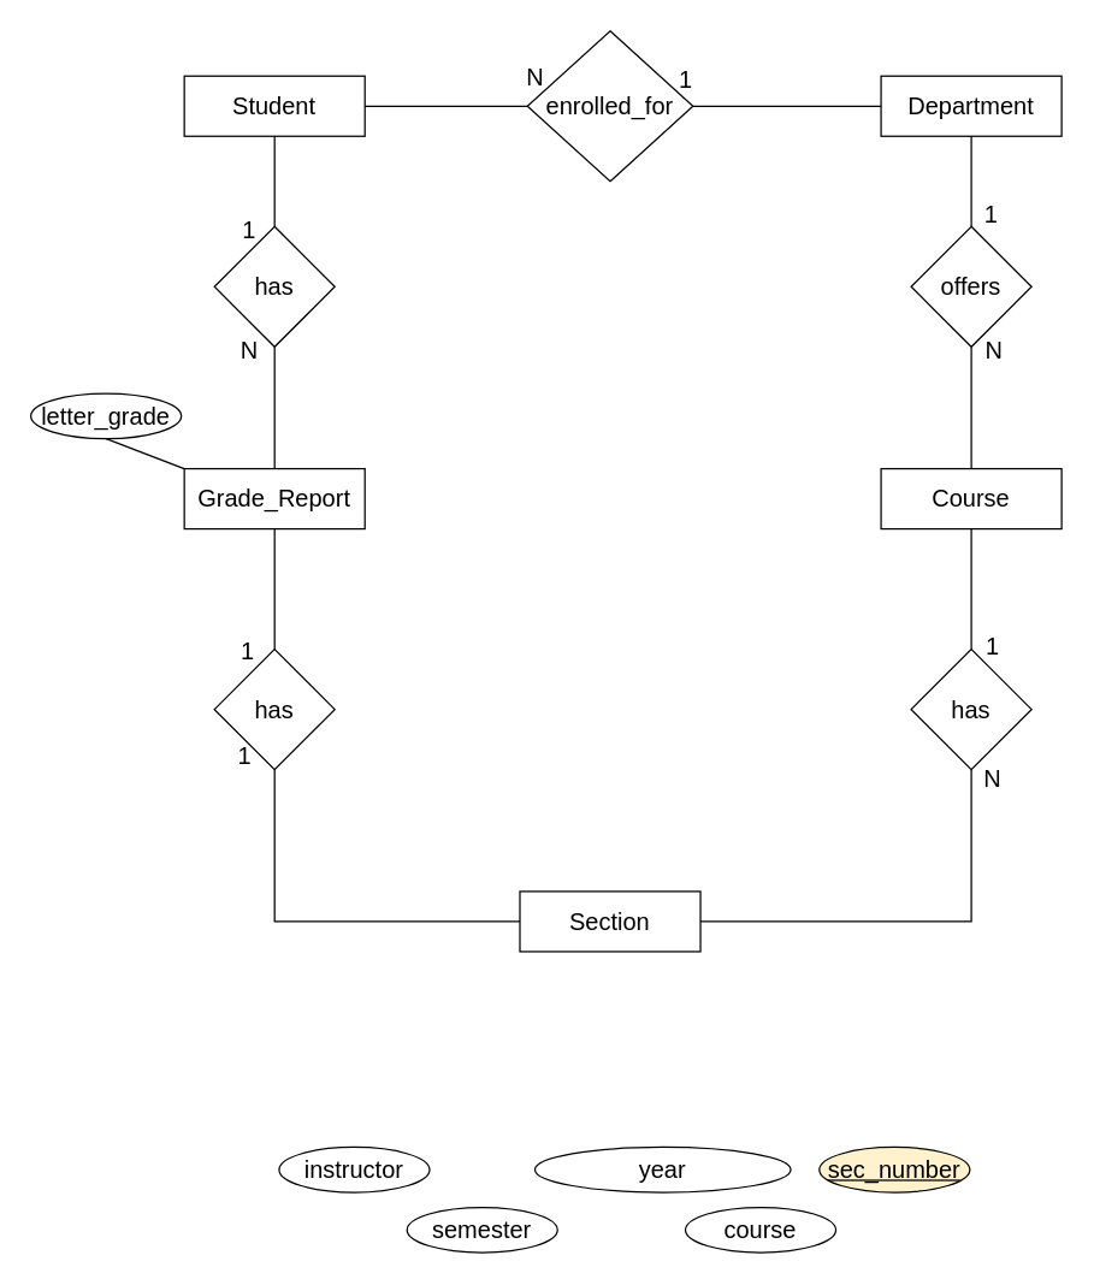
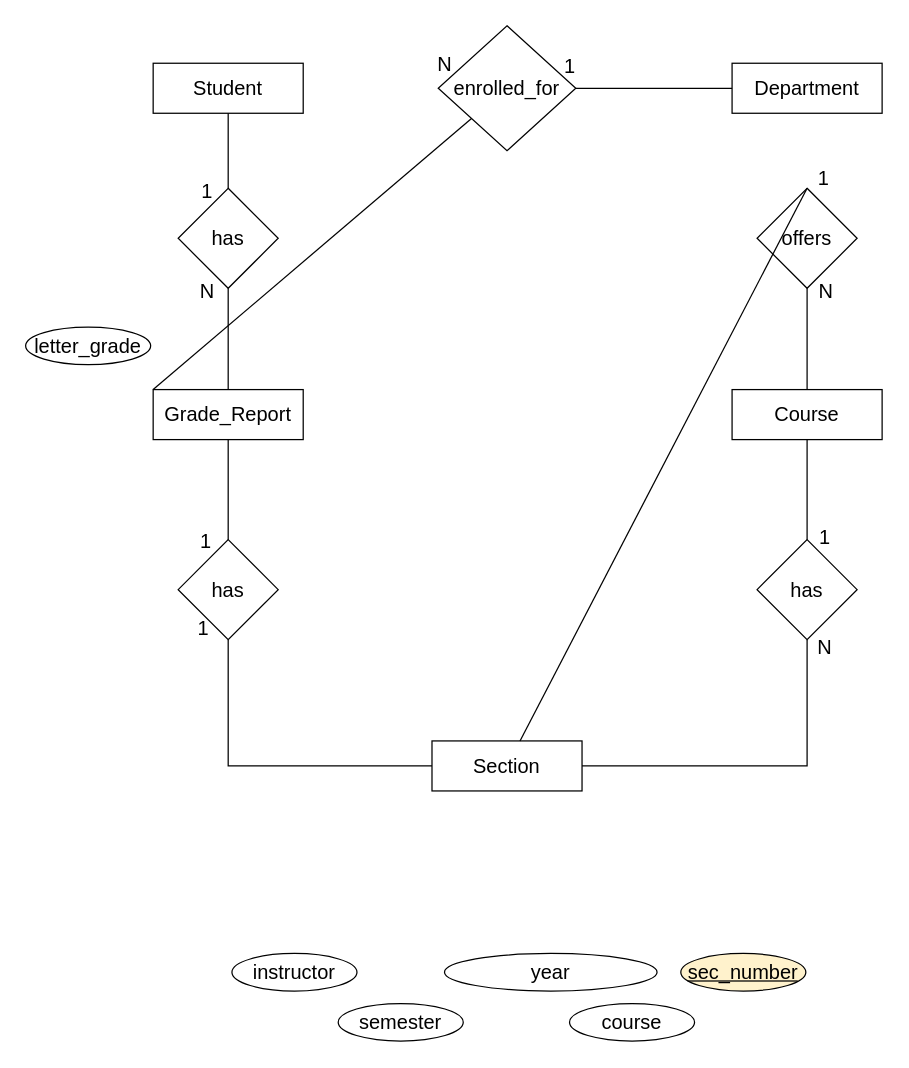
- <mxCell id="12" value="" style="endArrow=none;html=1;rounded=0;fontSize=16;exitX=1;exitY=0.5;exitDx=0;exitDy=0;entryX=0;entryY=0.5;entryDx=0;entryDy=0;" edge="1" parent="1" source="2" target="11"><mxGeometry width="50" height="50" relative="1" as="geometry"><mxPoint x="385" y="340" as="sourcePoint" /><mxPoint x="435" y="290" as="targetPoint" /></mxGeometry></mxCell>
- <mxCell id="17" value="" style="endArrow=none;html=1;rounded=0;fontSize=16;entryX=0.5;entryY=1;entryDx=0;entryDy=0;exitX=0.5;exitY=0;exitDx=0;exitDy=0;" edge="1" parent="1" source="10" target="3"><mxGeometry width="50" height="50" relative="1" as="geometry"><mxPoint x="385" y="340" as="sourcePoint" /><mxPoint x="435" y="290" as="targetPoint" /></mxGeometry></mxCell>
+ <mxCell id="17" value="" style="endArrow=none;html=1;rounded=0;fontSize=16;exitX=0.5;exitY=0;exitDx=0;exitDy=0;" edge="1" parent="1" source="10" target="6"><mxGeometry width="50" height="50" relative="1" as="geometry"><mxPoint x="385" y="340" as="sourcePoint" /><mxPoint x="435" y="290" as="targetPoint" /></mxGeometry></mxCell>
- <mxCell id="33" value="" style="endArrow=none;html=1;rounded=0;fontSize=16;exitX=0;exitY=0;exitDx=0;exitDy=0;entryX=0.5;entryY=1;entryDx=0;entryDy=0;" edge="1" parent="1" source="4" target="32"><mxGeometry width="50" height="50" relative="1" as="geometry"><mxPoint x="385" y="332" as="sourcePoint" /><mxPoint x="435" y="282" as="targetPoint" /></mxGeometry></mxCell>
+ <mxCell id="33" value="" style="endArrow=none;html=1;rounded=0;fontSize=16;exitX=0;exitY=0;exitDx=0;exitDy=0;" edge="1" parent="1" source="4" target="11"><mxGeometry width="50" height="50" relative="1" as="geometry"><mxPoint x="385" y="332" as="sourcePoint" /><mxPoint x="435" y="282" as="targetPoint" /></mxGeometry></mxCell>
